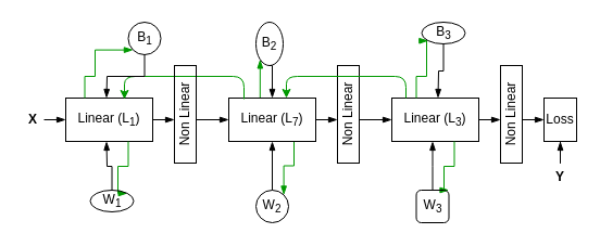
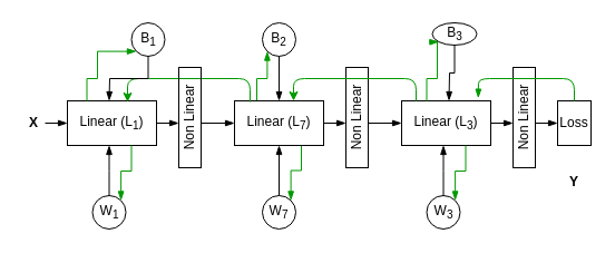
- <mxCell id="25" value="B&lt;sub&gt;2&lt;/sub&gt;" style="ellipse;whiteSpace=wrap;html=1;aspect=fixed;fillColor=none;" parent="1" vertex="1"><mxGeometry x="235" y="20" width="25" height="40" as="geometry" /></mxCell>
+ <mxCell id="25" value="B&lt;sub&gt;2&lt;/sub&gt;" style="ellipse;whiteSpace=wrap;html=1;aspect=fixed;fillColor=none;" parent="1" vertex="1"><mxGeometry x="235" y="20" width="30" height="30" as="geometry" /></mxCell>
+ <mxCell id="20" value="" style="endArrow=blockThin;html=1;endFill=1;strokeColor=#009900;entryX=0.86;entryY=-0.06;entryDx=0;entryDy=0;exitX=0.5;exitY=0;exitDx=0;exitDy=0;entryPerimeter=0;" parent="1" source="15" target="13" edge="1"><mxGeometry width="50" height="50" relative="1" as="geometry"><mxPoint x="520" y="60" as="sourcePoint" /><mxPoint x="440" y="60" as="targetPoint" /><Array as="points"><mxPoint x="515" y="70" /><mxPoint x="429" y="70" /></Array></mxGeometry></mxCell>
- <mxCell id="16" style="edgeStyle=orthogonalEdgeStyle;rounded=0;orthogonalLoop=1;jettySize=auto;html=1;entryX=0.5;entryY=1;entryDx=0;entryDy=0;endArrow=blockThin;endFill=1;" parent="1" source="17" target="15" edge="1"><mxGeometry relative="1" as="geometry" /></mxCell>
- <mxCell id="30" value="W&lt;sub&gt;1&lt;/sub&gt;" style="ellipse;whiteSpace=wrap;html=1;aspect=fixed;fillColor=none;" parent="1" vertex="1"><mxGeometry x="82.5" y="175" width="40" height="20" as="geometry" /></mxCell>
+ <mxCell id="30" value="W&lt;sub&gt;1&lt;/sub&gt;" style="ellipse;whiteSpace=wrap;html=1;aspect=fixed;fillColor=none;" parent="1" vertex="1"><mxGeometry x="82.5" y="175" width="30" height="30" as="geometry" /></mxCell>
- <mxCell id="27" value="W&lt;sub&gt;2&lt;/sub&gt;" style="ellipse;whiteSpace=wrap;html=1;aspect=fixed;fillColor=none;" parent="1" vertex="1"><mxGeometry x="235" y="175" width="30" height="30" as="geometry" /></mxCell>
+ <mxCell id="27" value="W&lt;sub&gt;7&lt;/sub&gt;" style="ellipse;whiteSpace=wrap;html=1;aspect=fixed;fillColor=none;" parent="1" vertex="1"><mxGeometry x="235" y="175" width="30" height="30" as="geometry" /></mxCell>
- <mxCell id="33" value="W&lt;sub&gt;3&lt;/sub&gt;" style="whiteSpace=wrap;html=1;aspect=fixed;fillColor=none;rounded=1;" parent="1" vertex="1"><mxGeometry x="382.5" y="175" width="30" height="30" as="geometry" /></mxCell>
+ <mxCell id="33" value="W&lt;sub&gt;3&lt;/sub&gt;" style="ellipse;whiteSpace=wrap;html=1;aspect=fixed;fillColor=none;" parent="1" vertex="1"><mxGeometry x="382.5" y="175" width="30" height="30" as="geometry" /></mxCell>
